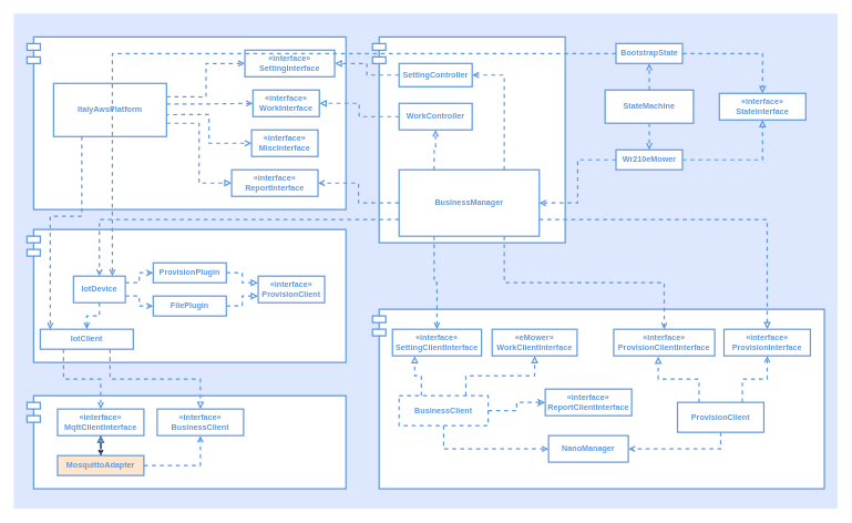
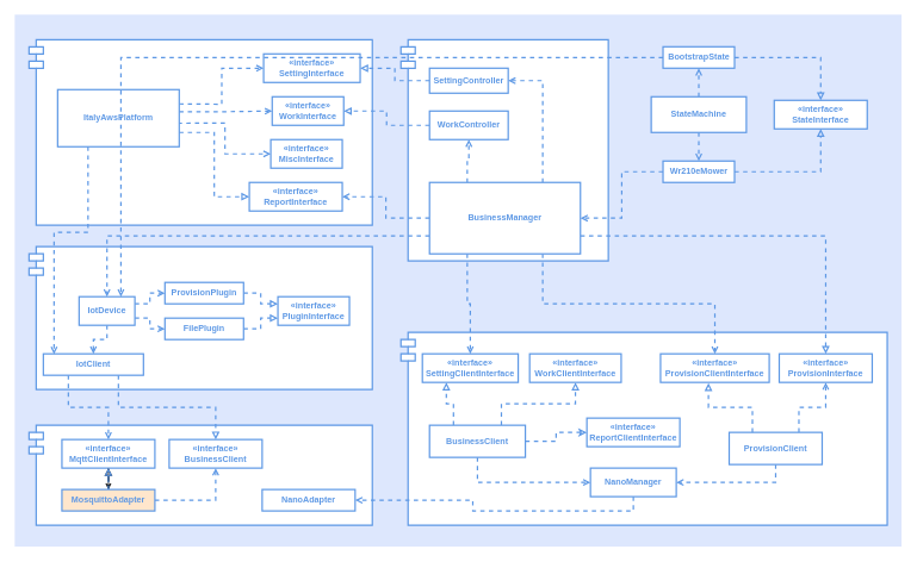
- <mxCell id="19" value="&lt;font color=&quot;#5d98e5&quot;&gt;&lt;b&gt;«interface»&lt;br&gt;ProvisionClient&lt;/b&gt;&lt;br&gt;&lt;/font&gt;" style="html=1;whiteSpace=wrap;strokeWidth=2;strokeColor=#5d98e5;" vertex="1" parent="1"><mxGeometry x="388" y="415" width="100" height="40" as="geometry" /></mxCell>
+ <mxCell id="19" value="&lt;font color=&quot;#5d98e5&quot;&gt;&lt;b&gt;«interface»&lt;br&gt;PluginInterface&lt;/b&gt;&lt;br&gt;&lt;/font&gt;" style="html=1;whiteSpace=wrap;strokeWidth=2;strokeColor=#5d98e5;" vertex="1" parent="1"><mxGeometry x="388" y="415" width="100" height="40" as="geometry" /></mxCell>
- <mxCell id="66" value="&lt;font color=&quot;#5d98e5&quot;&gt;&lt;b&gt;«eMower»&lt;br&gt;WorkClientInterface&lt;/b&gt;&lt;br&gt;&lt;/font&gt;" style="html=1;whiteSpace=wrap;strokeWidth=2;strokeColor=#5d98e5;" vertex="1" parent="1"><mxGeometry x="740" y="495" width="128" height="40" as="geometry" /></mxCell>
+ <mxCell id="66" value="&lt;font color=&quot;#5d98e5&quot;&gt;&lt;b&gt;«interface»&lt;br&gt;WorkClientInterface&lt;/b&gt;&lt;br&gt;&lt;/font&gt;" style="html=1;whiteSpace=wrap;strokeWidth=2;strokeColor=#5d98e5;" vertex="1" parent="1"><mxGeometry x="740" y="495" width="128" height="40" as="geometry" /></mxCell>
- <mxCell id="62" value="&lt;font color=&quot;#5d98e5&quot;&gt;&lt;b&gt;BusinessClient&lt;/b&gt;&lt;/font&gt;" style="html=1;whiteSpace=wrap;strokeColor=#5d98e5;strokeWidth=2;dashed=1;" vertex="1" parent="1"><mxGeometry x="600" y="595" width="134" height="45" as="geometry" /></mxCell>
+ <mxCell id="62" value="&lt;font color=&quot;#5d98e5&quot;&gt;&lt;b&gt;BusinessClient&lt;/b&gt;&lt;/font&gt;" style="html=1;whiteSpace=wrap;strokeColor=#5d98e5;strokeWidth=2;" vertex="1" parent="1"><mxGeometry x="600" y="595" width="134" height="45" as="geometry" /></mxCell>
+ <mxCell id="72" value="&lt;font color=&quot;#5d98e5&quot;&gt;&lt;b&gt;NanoAdapter&lt;/b&gt;&lt;/font&gt;" style="html=1;whiteSpace=wrap;strokeColor=#5d98e5;strokeWidth=2;" vertex="1" parent="1"><mxGeometry x="366" y="685" width="130" height="30" as="geometry" /></mxCell>
+ <mxCell id="73" style="edgeStyle=orthogonalEdgeStyle;rounded=0;orthogonalLoop=1;jettySize=auto;html=1;exitX=0.5;exitY=1;exitDx=0;exitDy=0;entryX=1;entryY=0.5;entryDx=0;entryDy=0;endArrow=open;strokeColor=#5d98e5;endFill=0;strokeWidth=2;dashed=1;" edge="1" parent="1" source="74" target="72"><mxGeometry relative="1" as="geometry" /></mxCell>
